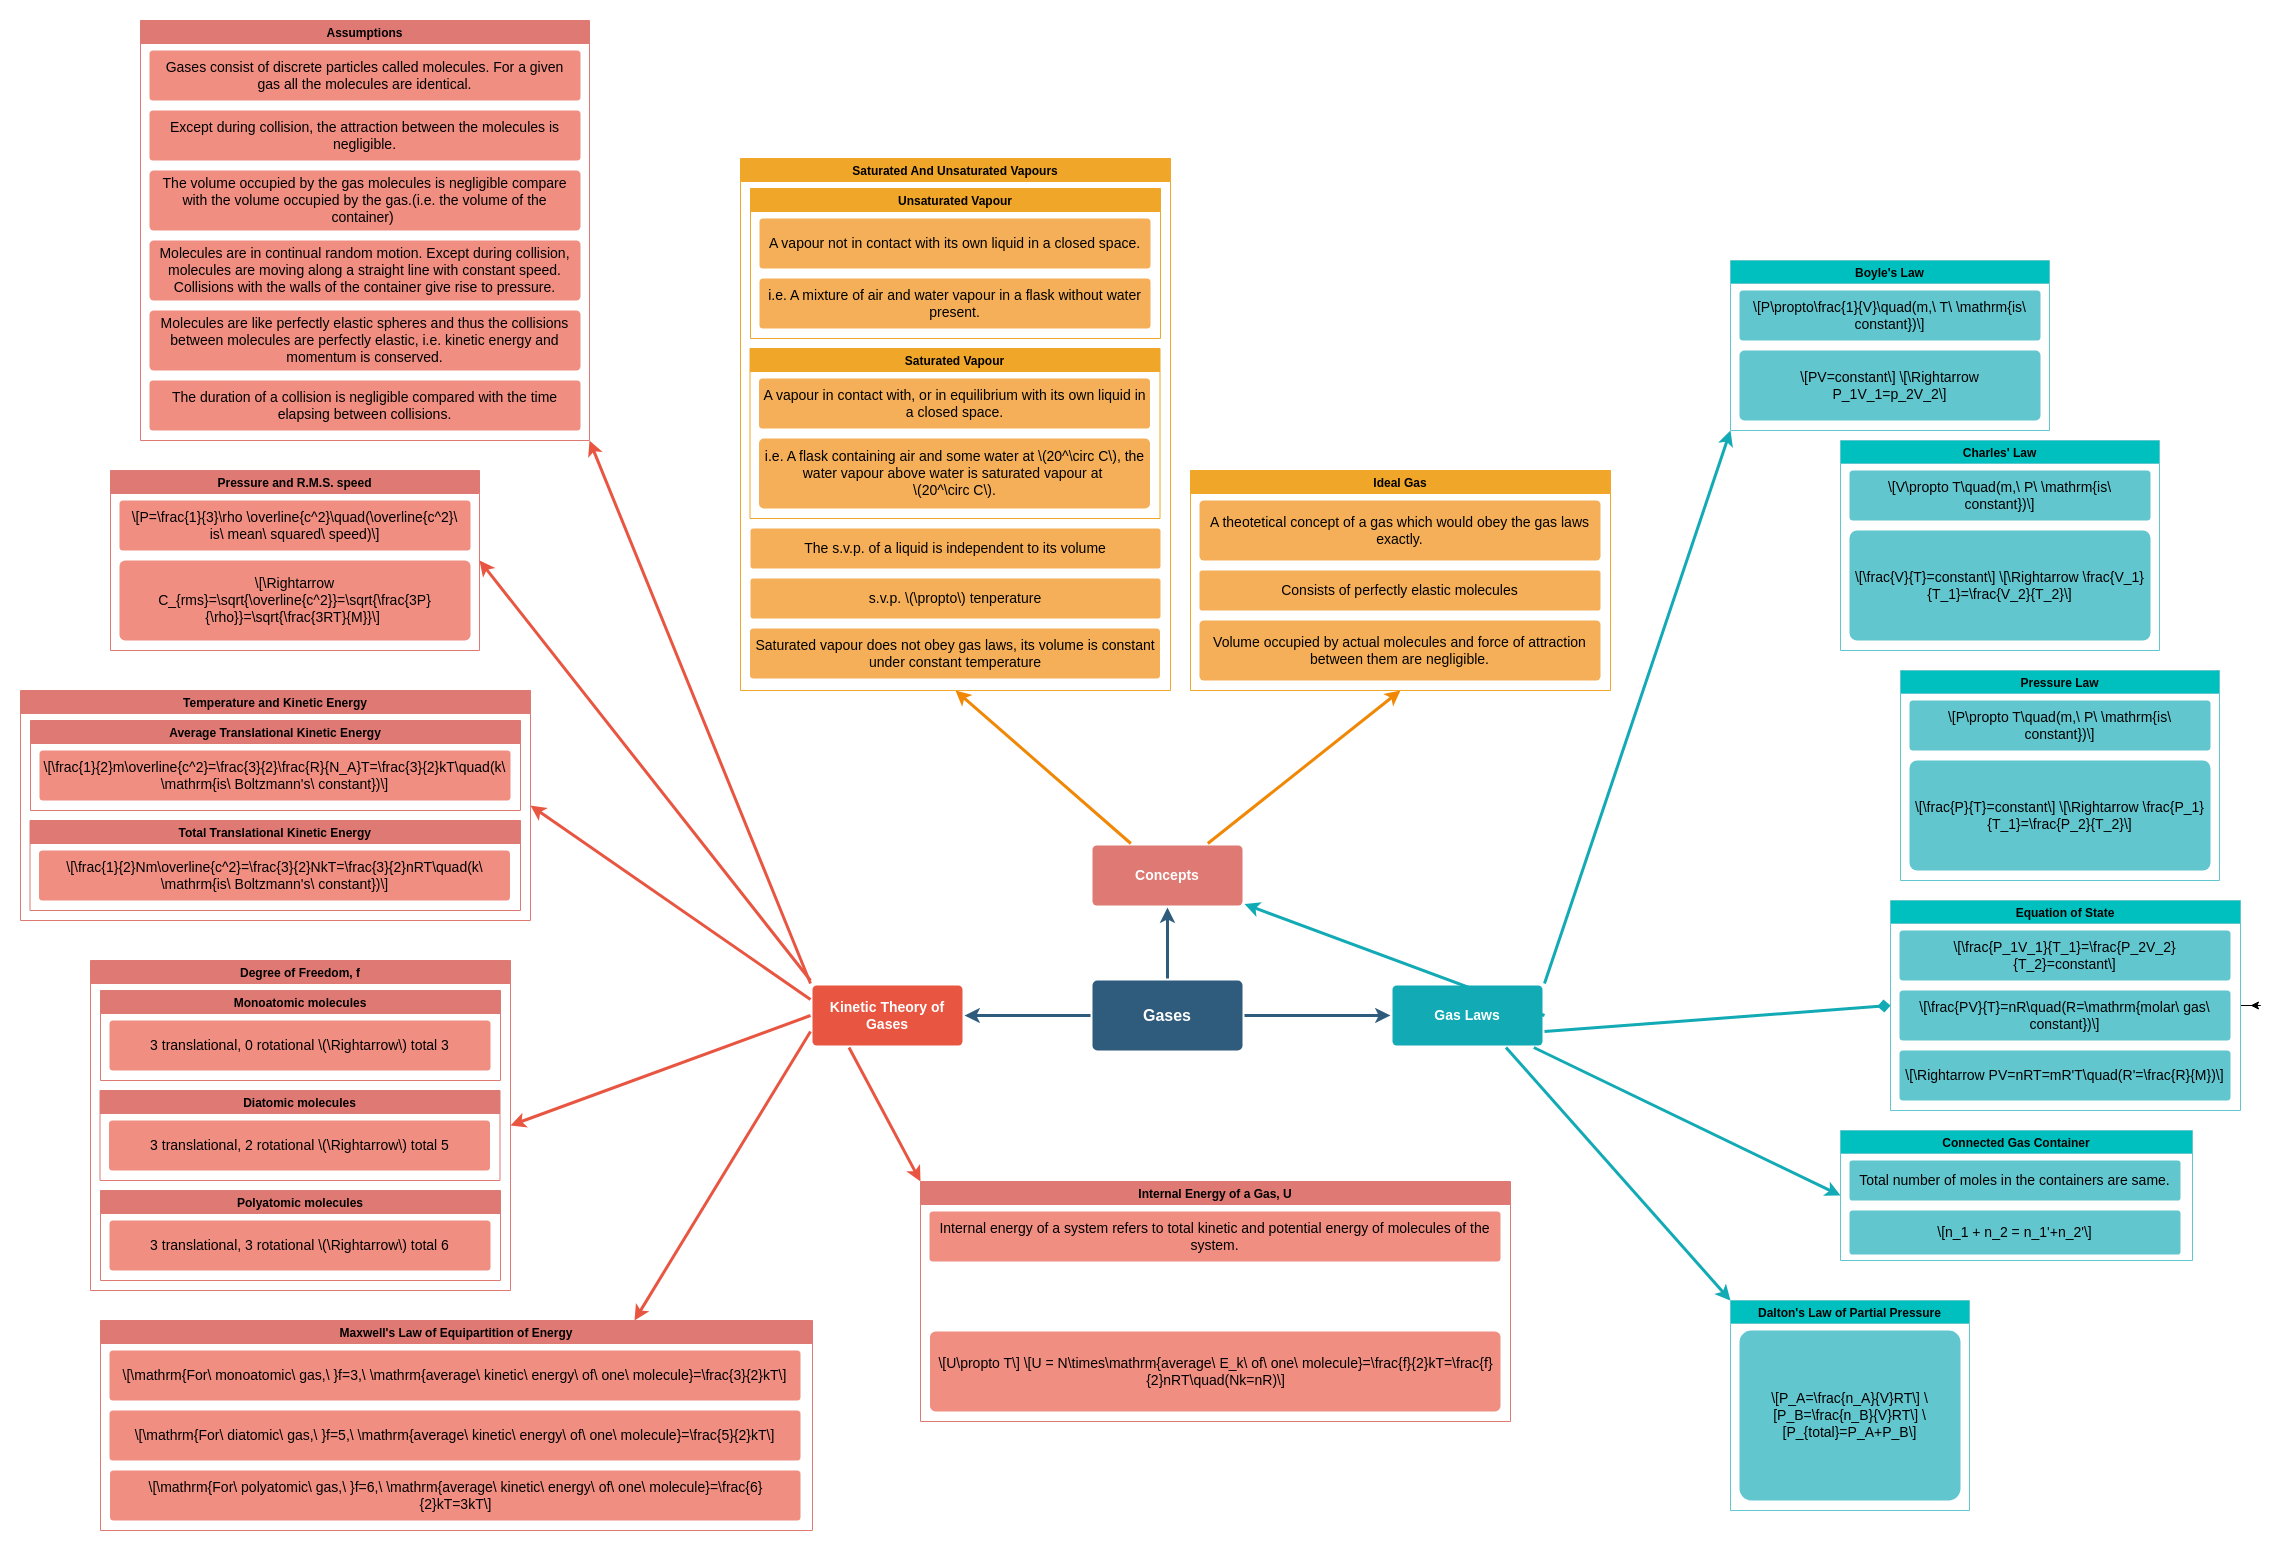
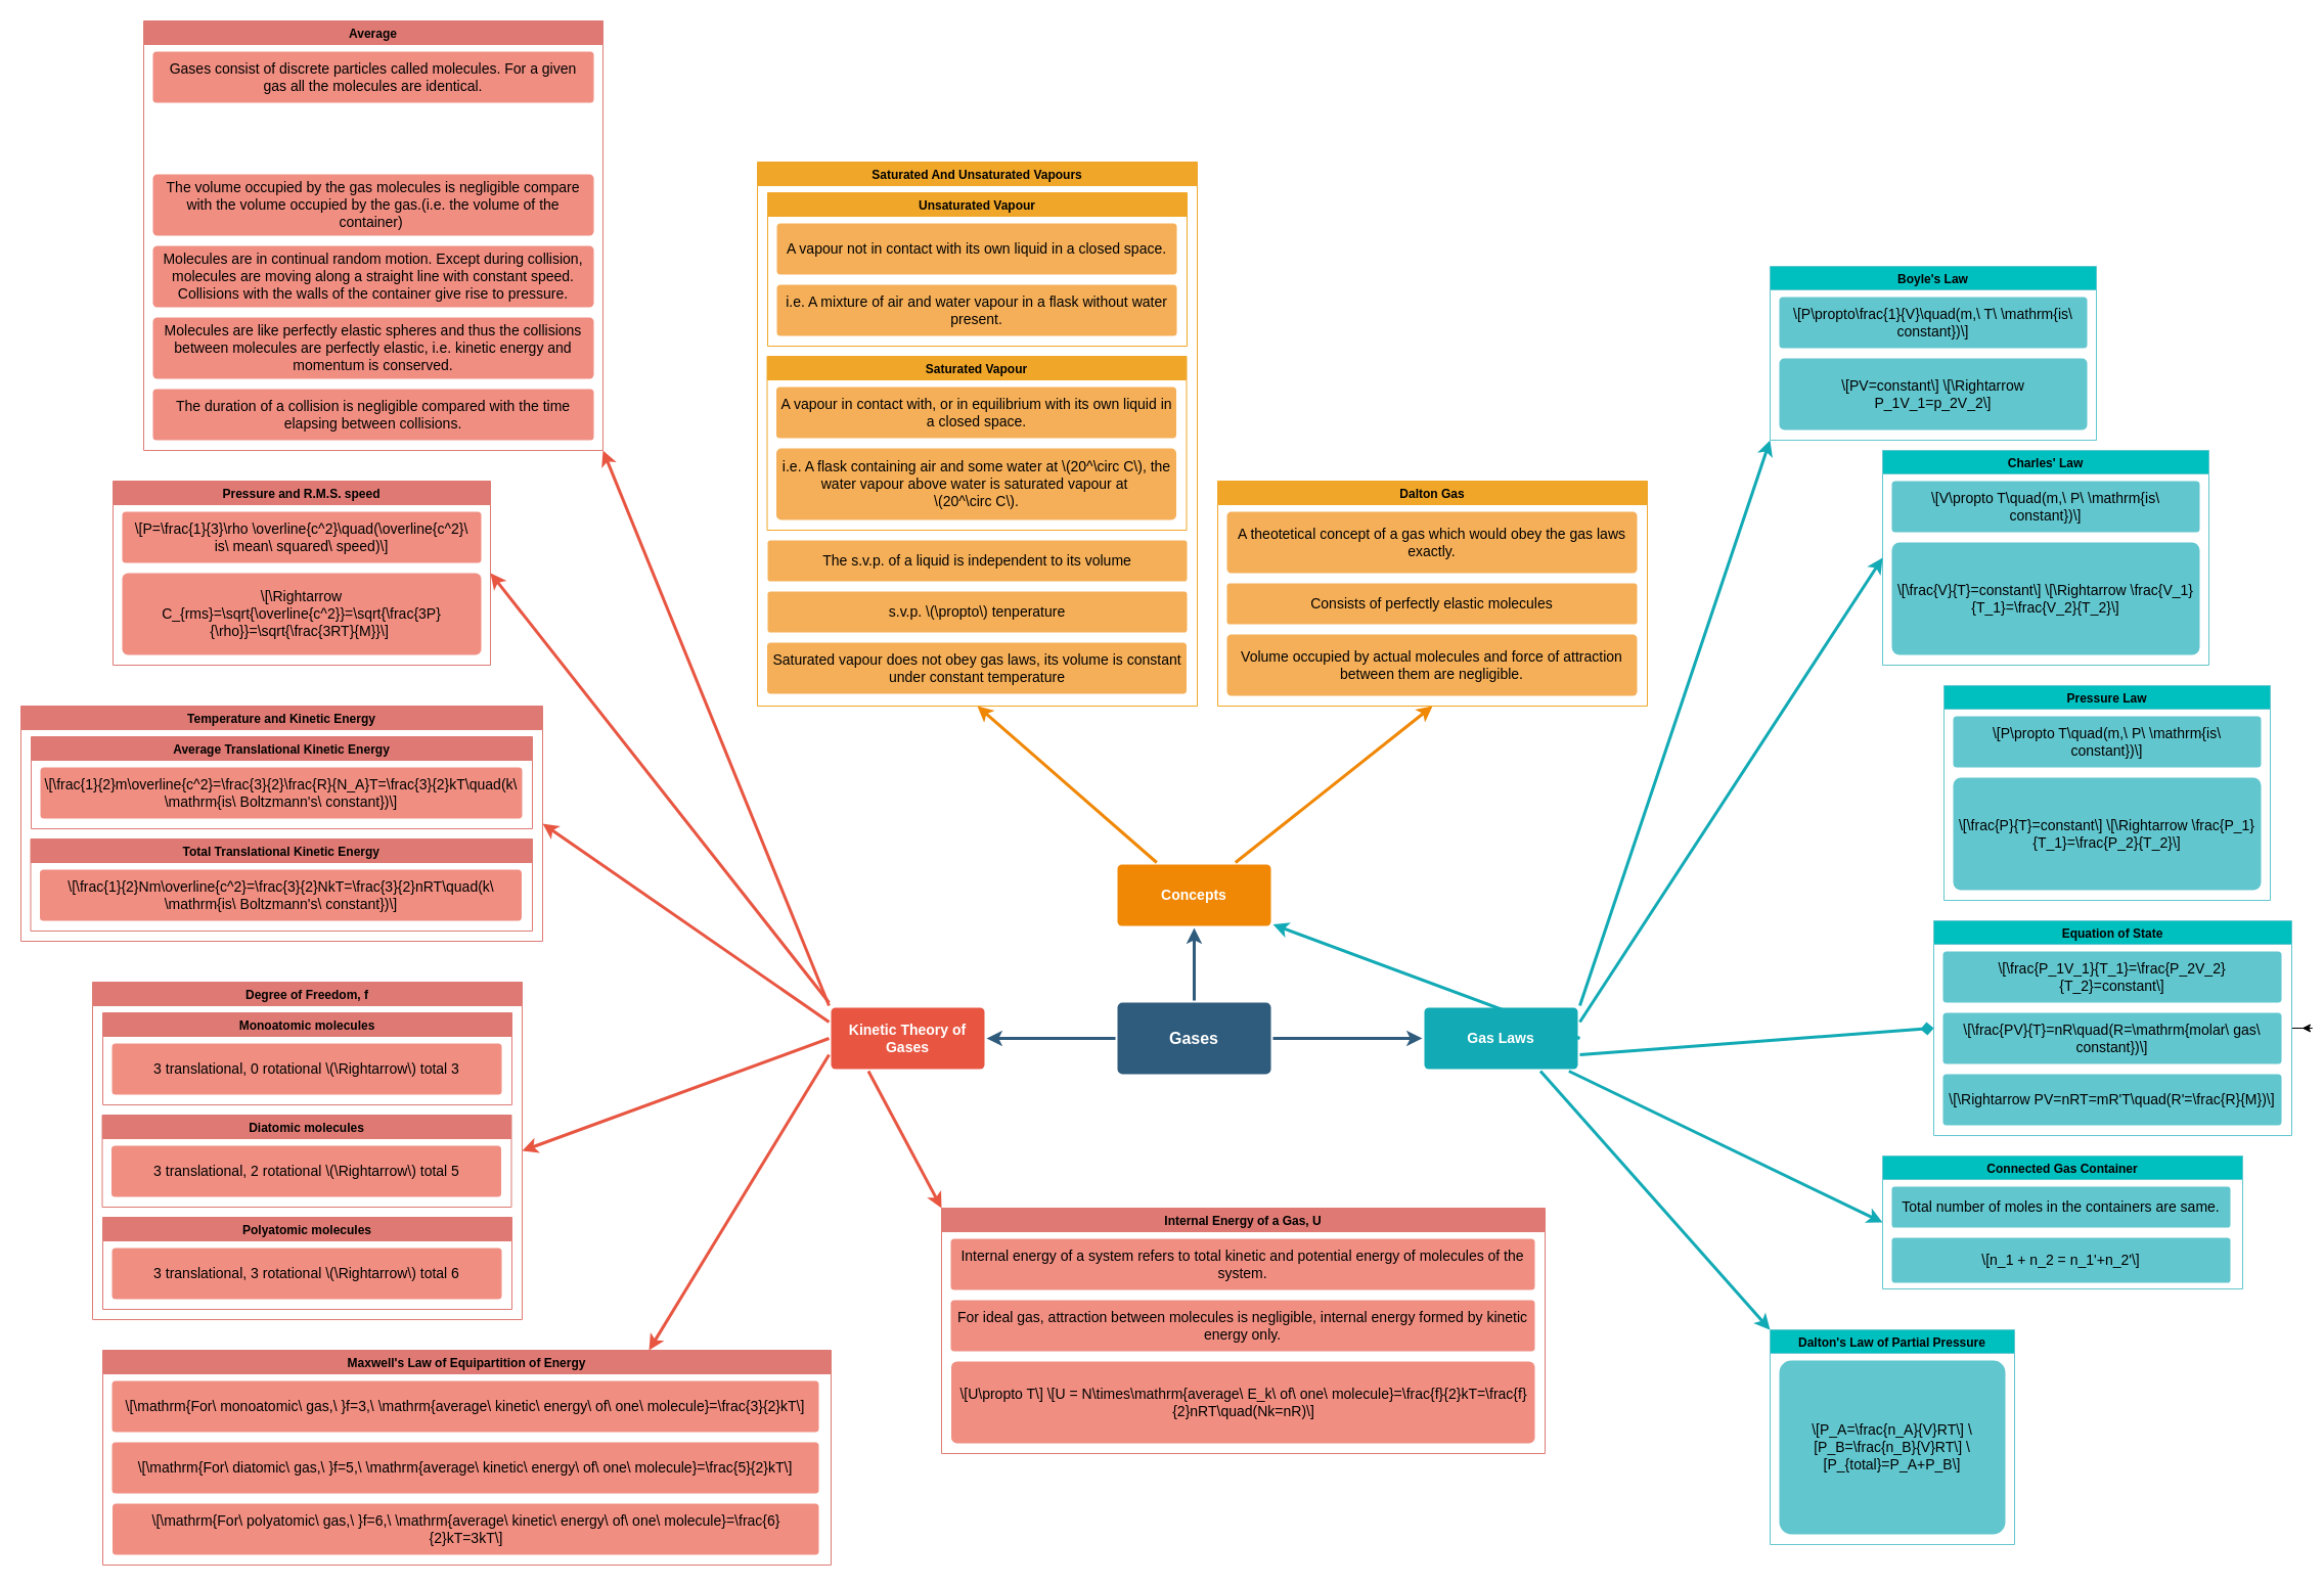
- <mxCell id="28" value="Assumptions" style="swimlane;gradientColor=none;startSize=23;fontColor=#000000;fillColor=#DE7A73;strokeColor=#DE7A73;" parent="1" vertex="1"><mxGeometry x="140" y="20" width="449" height="420" as="geometry" /></mxCell>
+ <mxCell id="28" value="Average" style="swimlane;gradientColor=none;startSize=23;fontColor=#000000;fillColor=#DE7A73;strokeColor=#DE7A73;" parent="1" vertex="1"><mxGeometry x="140" y="20" width="449" height="420" as="geometry" /></mxCell>
- <mxCell id="30" value="Except during collision, the attraction between the molecules is negligible." style="rounded=1;whiteSpace=wrap;html=1;shadow=0;labelBackgroundColor=none;strokeColor=none;strokeWidth=3;fontFamily=Helvetica;fontSize=14;align=center;spacing=5;fontStyle=0;arcSize=7;perimeterSpacing=2;fontColor=#000000;fillColor=#f08e81;" vertex="1" parent="28"><mxGeometry x="9" y="90" width="431" height="50" as="geometry" /></mxCell>
- <mxCell id="43" value="Ideal Gas" style="swimlane;gradientColor=none;startSize=23;fontColor=#000000;fillColor=#F0A729;strokeColor=#F0A729;" parent="1" vertex="1"><mxGeometry x="1190" y="470" width="420" height="220" as="geometry" /></mxCell>
+ <mxCell id="43" value="Dalton Gas" style="swimlane;gradientColor=none;startSize=23;fontColor=#000000;fillColor=#F0A729;strokeColor=#F0A729;" parent="1" vertex="1"><mxGeometry x="1190" y="470" width="420" height="220" as="geometry" /></mxCell>
+ <mxCell id="67" value="" style="edgeStyle=none;rounded=1;jumpStyle=none;html=1;shadow=0;labelBackgroundColor=none;startArrow=none;startFill=0;jettySize=auto;orthogonalLoop=1;strokeColor=#12AAB5;strokeWidth=3;fontFamily=Helvetica;fontSize=14;fontColor=#FFFFFF;spacing=5;fontStyle=1;fillColor=#b0e3e6;exitX=1;exitY=0.25;exitDx=0;exitDy=0;entryX=0;entryY=0.5;entryDx=0;entryDy=0;" edge="1" parent="1" source="12" target="60"><mxGeometry relative="1" as="geometry"><mxPoint x="1800" y="610" as="targetPoint" /><mxPoint x="1564" y="1028.201" as="sourcePoint" /></mxGeometry></mxCell>
- <mxCell id="9" value="Concepts" style="rounded=1;whiteSpace=wrap;html=1;shadow=0;labelBackgroundColor=none;strokeColor=none;strokeWidth=3;fillColor=#de7a73;fontFamily=Helvetica;fontSize=14;fontColor=#FFFFFF;align=center;spacing=5;fontStyle=1;arcSize=7;perimeterSpacing=2;" parent="1" vertex="1"><mxGeometry x="1092" y="845" width="150" height="60" as="geometry" /></mxCell>
+ <mxCell id="9" value="Concepts" style="rounded=1;whiteSpace=wrap;html=1;shadow=0;labelBackgroundColor=none;strokeColor=none;strokeWidth=3;fillColor=#F08705;fontFamily=Helvetica;fontSize=14;fontColor=#FFFFFF;align=center;spacing=5;fontStyle=1;arcSize=7;perimeterSpacing=2;" parent="1" vertex="1"><mxGeometry x="1092" y="845" width="150" height="60" as="geometry" /></mxCell>
+ <mxCell id="81" value="For ideal gas, attraction between molecules is negligible, internal energy formed by kinetic energy only." style="rounded=1;whiteSpace=wrap;html=1;shadow=0;labelBackgroundColor=none;strokeColor=none;strokeWidth=3;fontFamily=Helvetica;fontSize=14;align=center;spacing=5;fontStyle=0;arcSize=7;perimeterSpacing=2;fontColor=#000000;fillColor=#f08e81;" vertex="1" parent="79"><mxGeometry x="9" y="90" width="571" height="50" as="geometry" /></mxCell>
